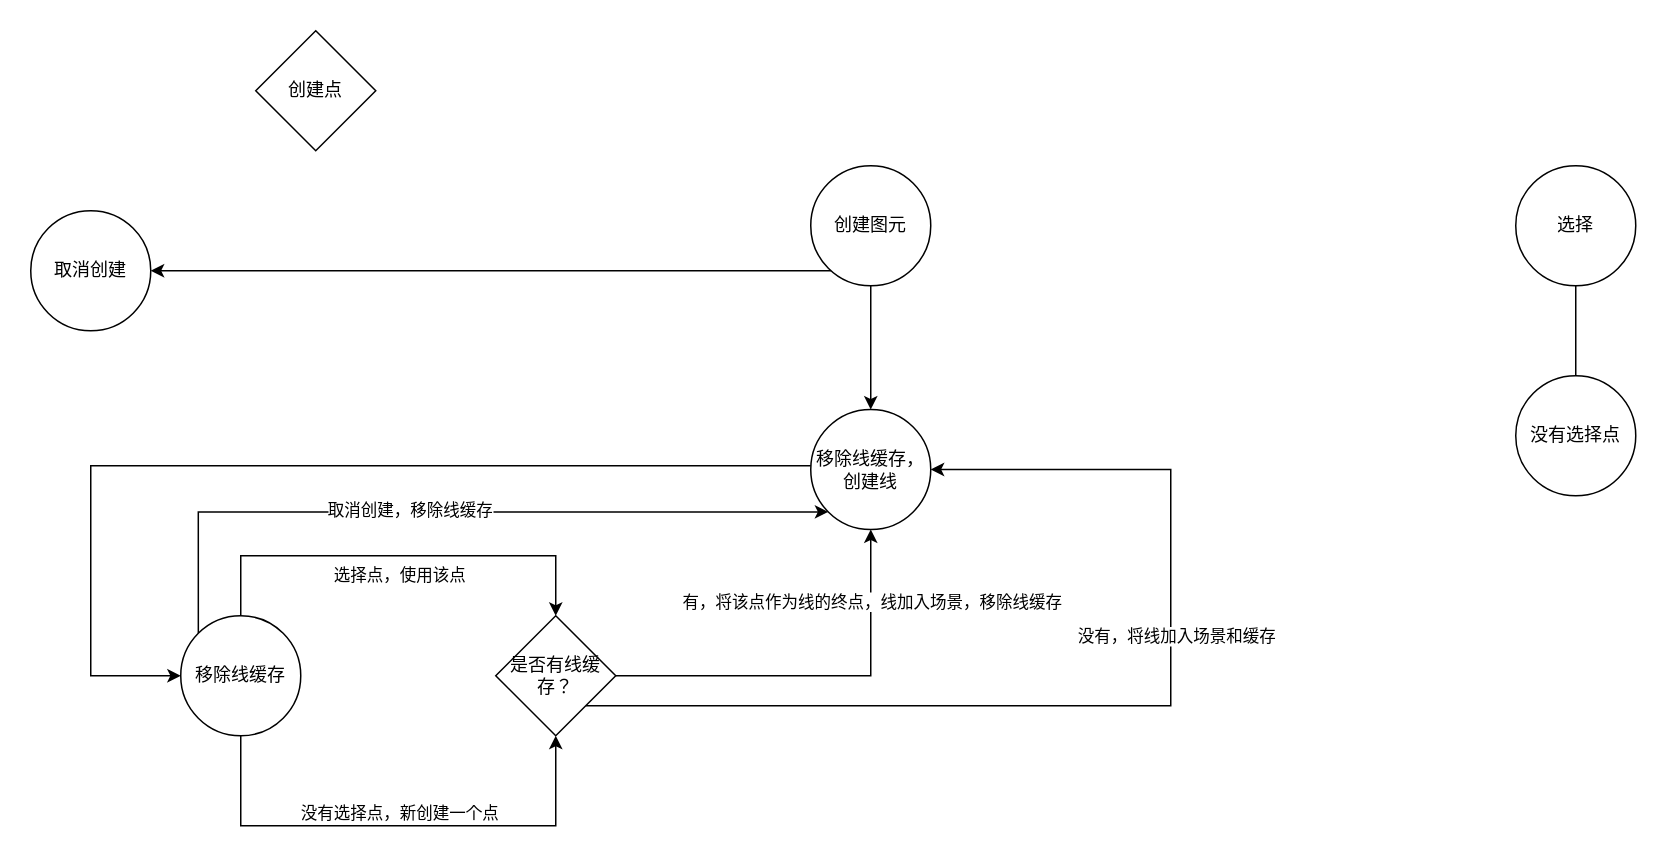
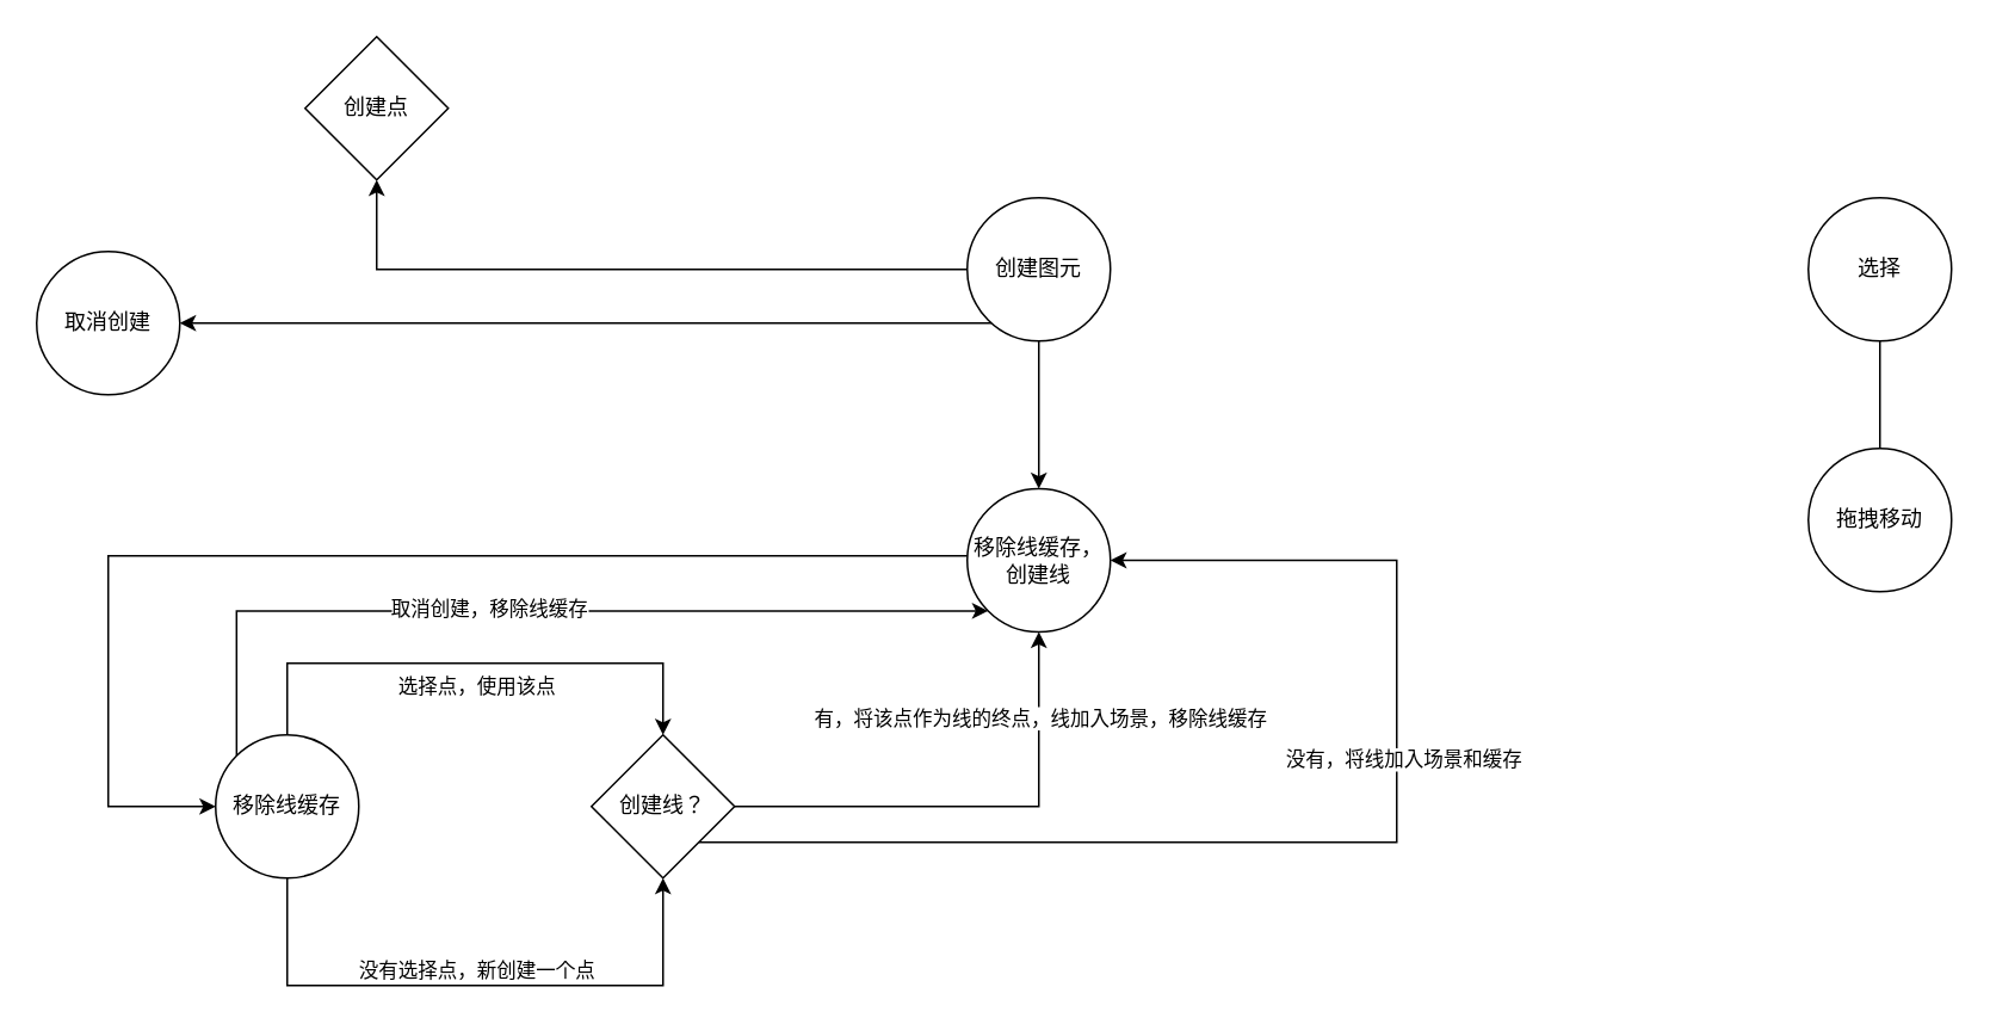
+ <mxCell id="2" value="" style="edgeStyle=orthogonalEdgeStyle;rounded=0;orthogonalLoop=1;jettySize=auto;html=1;" edge="1" parent="1" source="5" target="6"><mxGeometry relative="1" as="geometry" /></mxCell>
- <mxCell id="24" value="没有选择点" style="ellipse;whiteSpace=wrap;html=1;aspect=fixed;" vertex="1" parent="1"><mxGeometry x="1010" y="250" width="80" height="80" as="geometry" /></mxCell>
+ <mxCell id="24" value="拖拽移动" style="ellipse;whiteSpace=wrap;html=1;aspect=fixed;" vertex="1" parent="1"><mxGeometry x="1010" y="250" width="80" height="80" as="geometry" /></mxCell>
- <mxCell id="14" value="是否有线缓存？" style="rhombus;whiteSpace=wrap;html=1;spacing=5;" vertex="1" parent="1"><mxGeometry x="330" y="410" width="80" height="80" as="geometry" /></mxCell>
+ <mxCell id="14" value="创建线？" style="rhombus;whiteSpace=wrap;html=1;spacing=5;" vertex="1" parent="1"><mxGeometry x="330" y="410" width="80" height="80" as="geometry" /></mxCell>
